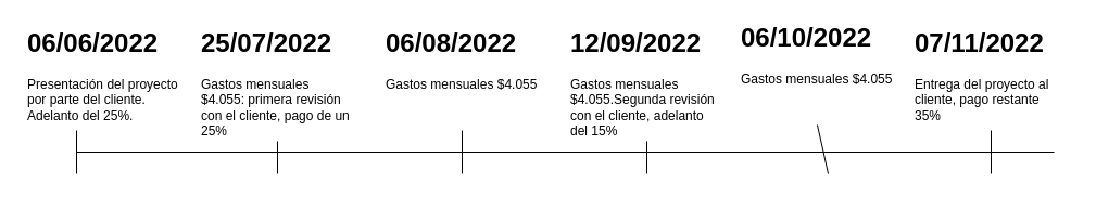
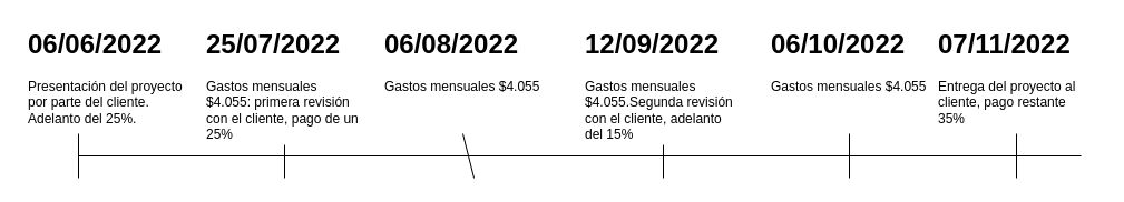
- <mxCell id="8" value="&lt;h1&gt;06/10/2022&lt;/h1&gt;&lt;p&gt;Gastos mensuales $4.055&lt;/p&gt;" style="text;html=1;strokeColor=none;fillColor=none;spacing=5;spacingTop=-20;whiteSpace=wrap;overflow=hidden;rounded=0;" vertex="1" parent="1"><mxGeometry x="677" y="15" width="150" height="100" as="geometry" /></mxCell>
+ <mxCell id="8" value="&lt;h1&gt;06/10/2022&lt;/h1&gt;&lt;p&gt;Gastos mensuales $4.055&lt;/p&gt;" style="text;html=1;strokeColor=none;fillColor=none;spacing=5;spacingTop=-20;whiteSpace=wrap;overflow=hidden;rounded=0;" vertex="1" parent="1"><mxGeometry x="687" y="20" width="150" height="100" as="geometry" /></mxCell>
- <mxCell id="6" value="&lt;h1&gt;06/08/2022&lt;/h1&gt;&lt;p&gt;Gastos mensuales $4.055&lt;br&gt;&lt;/p&gt;" style="text;html=1;strokeColor=none;fillColor=none;spacing=5;spacingTop=-20;whiteSpace=wrap;overflow=hidden;rounded=0;" vertex="1" parent="1"><mxGeometry x="350" y="20" width="150" height="100" as="geometry" /></mxCell>
+ <mxCell id="6" value="&lt;h1&gt;06/08/2022&lt;/h1&gt;&lt;p&gt;Gastos mensuales $4.055&lt;br&gt;&lt;/p&gt;" style="text;html=1;strokeColor=none;fillColor=none;spacing=5;spacingTop=-20;whiteSpace=wrap;overflow=hidden;rounded=0;" vertex="1" parent="1"><mxGeometry x="340" y="20" width="150" height="100" as="geometry" /></mxCell>
